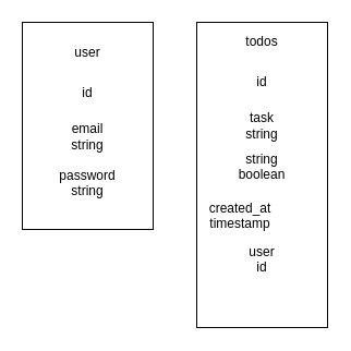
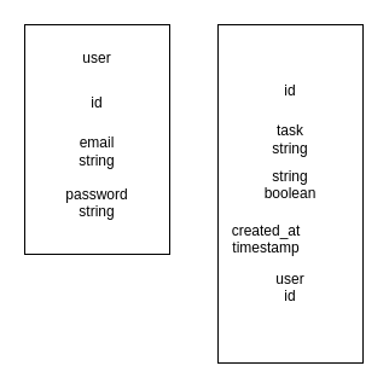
- <mxCell id="7" value="&lt;div&gt;todos&lt;/div&gt;&lt;div&gt;&lt;br&gt;&lt;/div&gt;" style="text;html=1;align=center;verticalAlign=middle;whiteSpace=wrap;rounded=0;" vertex="1" parent="1"><mxGeometry x="210" y="30" width="60" height="30" as="geometry" /></mxCell>
